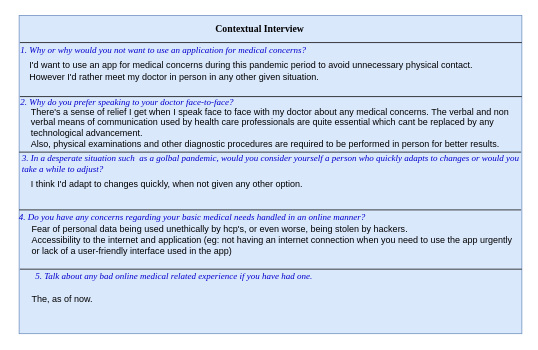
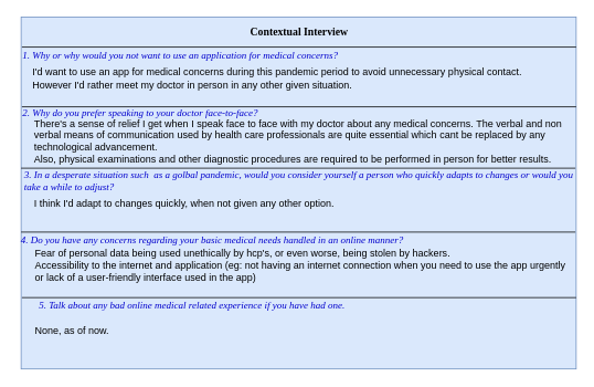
- <mxCell id="3" value="&lt;font style=&quot;font-size: 13px&quot; face=&quot;Georgia&quot;&gt;&lt;b&gt;Contextual Interview&lt;/b&gt;&lt;/font&gt;" style="text;html=1;strokeColor=none;fillColor=none;align=center;verticalAlign=middle;whiteSpace=wrap;rounded=0;" parent="1" vertex="1"><mxGeometry x="267" y="27" width="158" height="20" as="geometry" /></mxCell>
+ <mxCell id="3" value="&lt;font style=&quot;font-size: 13px&quot; face=&quot;Georgia&quot;&gt;&lt;b&gt;Contextual Interview&lt;/b&gt;&lt;/font&gt;" style="text;html=1;strokeColor=none;fillColor=none;align=center;verticalAlign=middle;whiteSpace=wrap;rounded=0;" parent="1" vertex="1"><mxGeometry x="282" y="27" width="158" height="20" as="geometry" /></mxCell>
- <mxCell id="17" value="&lt;div&gt;&lt;br&gt;&lt;/div&gt;&lt;div&gt;The, as of now.&lt;/div&gt;" style="text;html=1;strokeColor=none;fillColor=none;align=left;verticalAlign=middle;whiteSpace=wrap;rounded=0;" vertex="1" parent="1"><mxGeometry x="39.5" y="367" width="572" height="45" as="geometry" /></mxCell>
+ <mxCell id="17" value="&lt;div&gt;&lt;br&gt;&lt;/div&gt;&lt;div&gt;None, as of now.&lt;/div&gt;" style="text;html=1;strokeColor=none;fillColor=none;align=left;verticalAlign=middle;whiteSpace=wrap;rounded=0;" vertex="1" parent="1"><mxGeometry x="39.5" y="367" width="572" height="45" as="geometry" /></mxCell>
